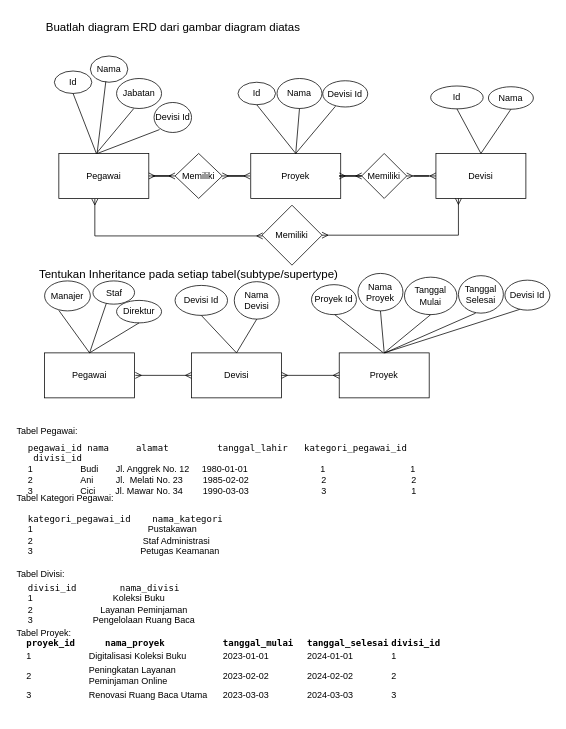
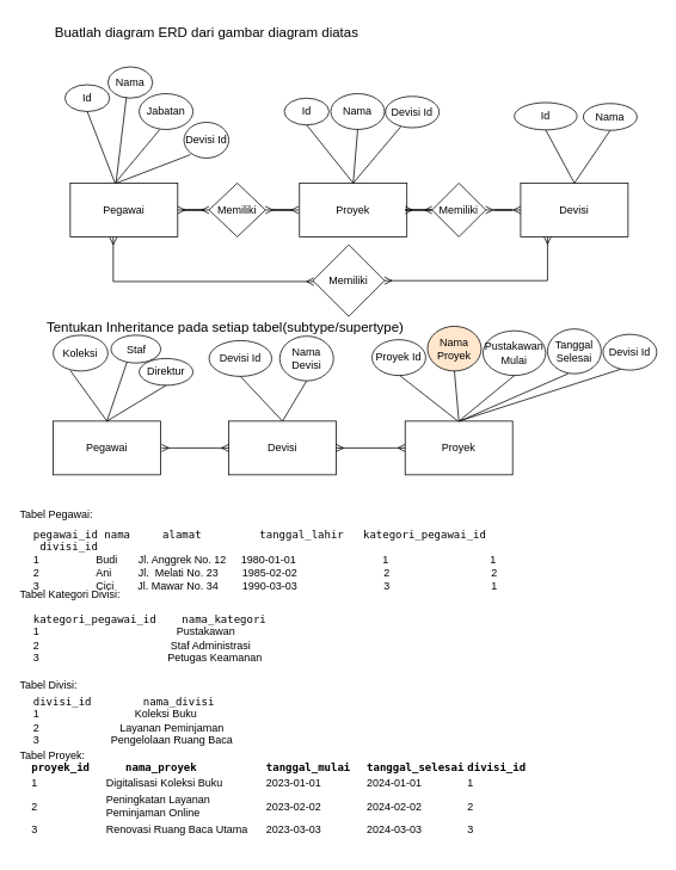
- <mxCell id="43" value="Nama Proyek" style="ellipse;whiteSpace=wrap;html=1;" vertex="1" parent="1"><mxGeometry x="477" y="364" width="60" height="50" as="geometry" /></mxCell>
+ <mxCell id="43" value="Nama Proyek" style="ellipse;whiteSpace=wrap;html=1;fillColor=#ffe6cc;" vertex="1" parent="1"><mxGeometry x="477" y="364" width="60" height="50" as="geometry" /></mxCell>
- <mxCell id="36" value="Manajer" style="ellipse;whiteSpace=wrap;html=1;" vertex="1" parent="1"><mxGeometry x="59" y="374" width="61" height="40" as="geometry" /></mxCell>
+ <mxCell id="36" value="Koleksi" style="ellipse;whiteSpace=wrap;html=1;" vertex="1" parent="1"><mxGeometry x="59" y="374" width="61" height="40" as="geometry" /></mxCell>
- <mxCell id="44" value="Tanggal Mulai" style="ellipse;whiteSpace=wrap;html=1;" vertex="1" parent="1"><mxGeometry x="539" y="369" width="70" height="50" as="geometry" /></mxCell>
+ <mxCell id="44" value="Pustakawan Mulai" style="ellipse;whiteSpace=wrap;html=1;" vertex="1" parent="1"><mxGeometry x="539" y="369" width="70" height="50" as="geometry" /></mxCell>
- <mxCell id="61" value="Tabel Kategori Pegawai:" style="text;whiteSpace=wrap;html=1;" vertex="1" parent="1"><mxGeometry x="20" y="650" width="160" height="40" as="geometry" /></mxCell>
+ <mxCell id="61" value="Tabel Kategori Divisi:" style="text;whiteSpace=wrap;html=1;" vertex="1" parent="1"><mxGeometry x="20" y="650" width="160" height="40" as="geometry" /></mxCell>
